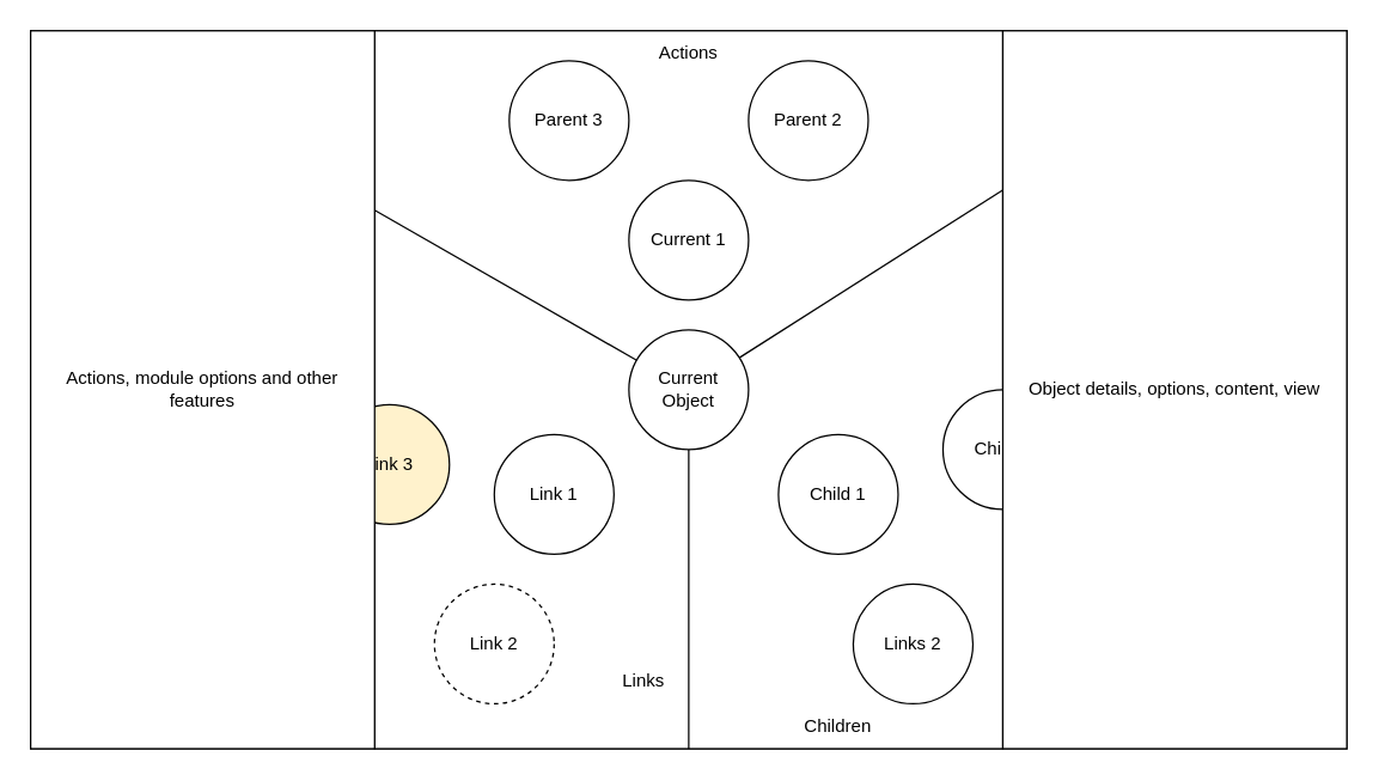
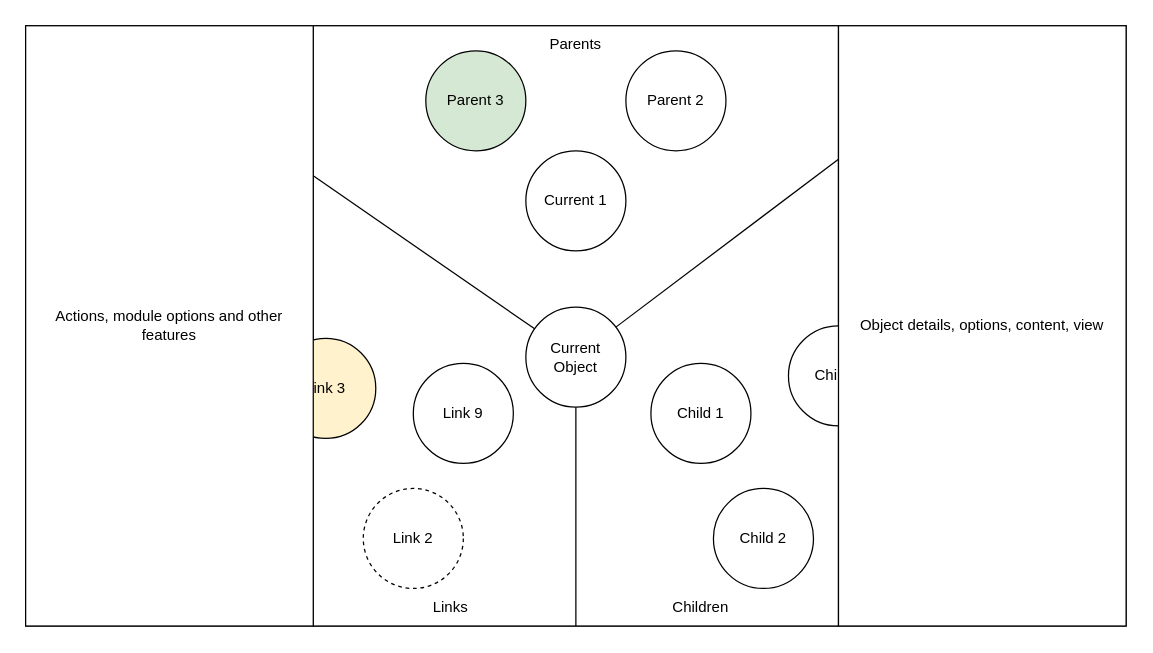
- <mxCell id="19" value="Actions" style="text;html=1;strokeColor=none;fillColor=none;align=center;verticalAlign=middle;whiteSpace=wrap;rounded=0;" vertex="1" parent="1"><mxGeometry x="430" y="20" width="60" height="30" as="geometry" /></mxCell>
+ <mxCell id="19" value="Parents" style="text;html=1;strokeColor=none;fillColor=none;align=center;verticalAlign=middle;whiteSpace=wrap;rounded=0;" vertex="1" parent="1"><mxGeometry x="430" y="20" width="60" height="30" as="geometry" /></mxCell>
- <mxCell id="6" value="Parent 3" style="ellipse;whiteSpace=wrap;html=1;aspect=fixed;" vertex="1" parent="1"><mxGeometry x="340" y="40" width="80" height="80" as="geometry" /></mxCell>
+ <mxCell id="6" value="Parent 3" style="ellipse;whiteSpace=wrap;html=1;aspect=fixed;fillColor=#d5e8d4;" vertex="1" parent="1"><mxGeometry x="340" y="40" width="80" height="80" as="geometry" /></mxCell>
- <mxCell id="4" value="Current Object" style="ellipse;whiteSpace=wrap;html=1;aspect=fixed;" vertex="1" parent="1"><mxGeometry x="420" y="220" width="80" height="80" as="geometry" /></mxCell>
+ <mxCell id="4" value="Current Object" style="ellipse;whiteSpace=wrap;html=1;aspect=fixed;" vertex="1" parent="1"><mxGeometry x="420" y="245" width="80" height="80" as="geometry" /></mxCell>
- <mxCell id="7" value="Link 1" style="ellipse;whiteSpace=wrap;html=1;aspect=fixed;" vertex="1" parent="1"><mxGeometry x="330" y="290" width="80" height="80" as="geometry" /></mxCell>
+ <mxCell id="7" value="Link 9" style="ellipse;whiteSpace=wrap;html=1;aspect=fixed;" vertex="1" parent="1"><mxGeometry x="330" y="290" width="80" height="80" as="geometry" /></mxCell>
- <mxCell id="14" value="Links 2" style="ellipse;whiteSpace=wrap;html=1;aspect=fixed;" vertex="1" parent="1"><mxGeometry x="570" y="390" width="80" height="80" as="geometry" /></mxCell>
+ <mxCell id="14" value="Child 2" style="ellipse;whiteSpace=wrap;html=1;aspect=fixed;" vertex="1" parent="1"><mxGeometry x="570" y="390" width="80" height="80" as="geometry" /></mxCell>
- <mxCell id="21" value="Links" style="text;html=1;strokeColor=none;fillColor=none;align=center;verticalAlign=middle;whiteSpace=wrap;rounded=0;" vertex="1" parent="1"><mxGeometry x="400" y="440" width="60" height="30" as="geometry" /></mxCell>
+ <mxCell id="21" value="Links" style="text;html=1;strokeColor=none;fillColor=none;align=center;verticalAlign=middle;whiteSpace=wrap;rounded=0;" vertex="1" parent="1"><mxGeometry x="330" y="470" width="60" height="30" as="geometry" /></mxCell>
